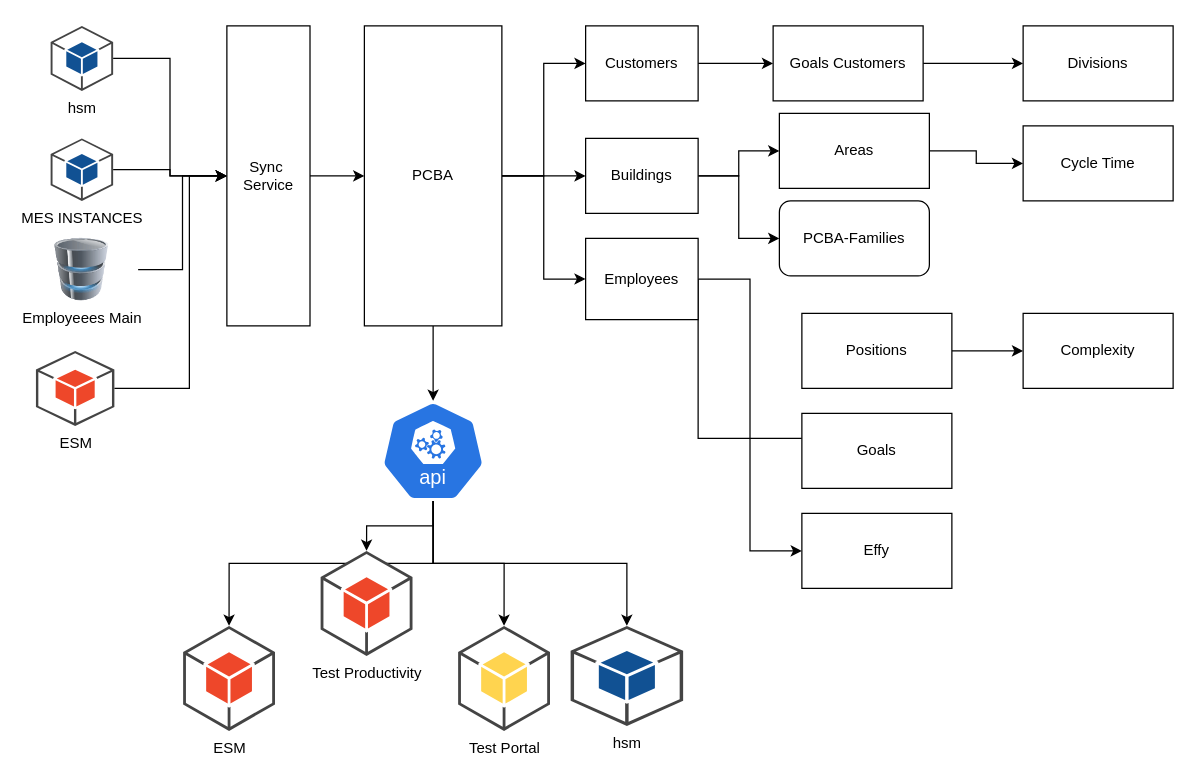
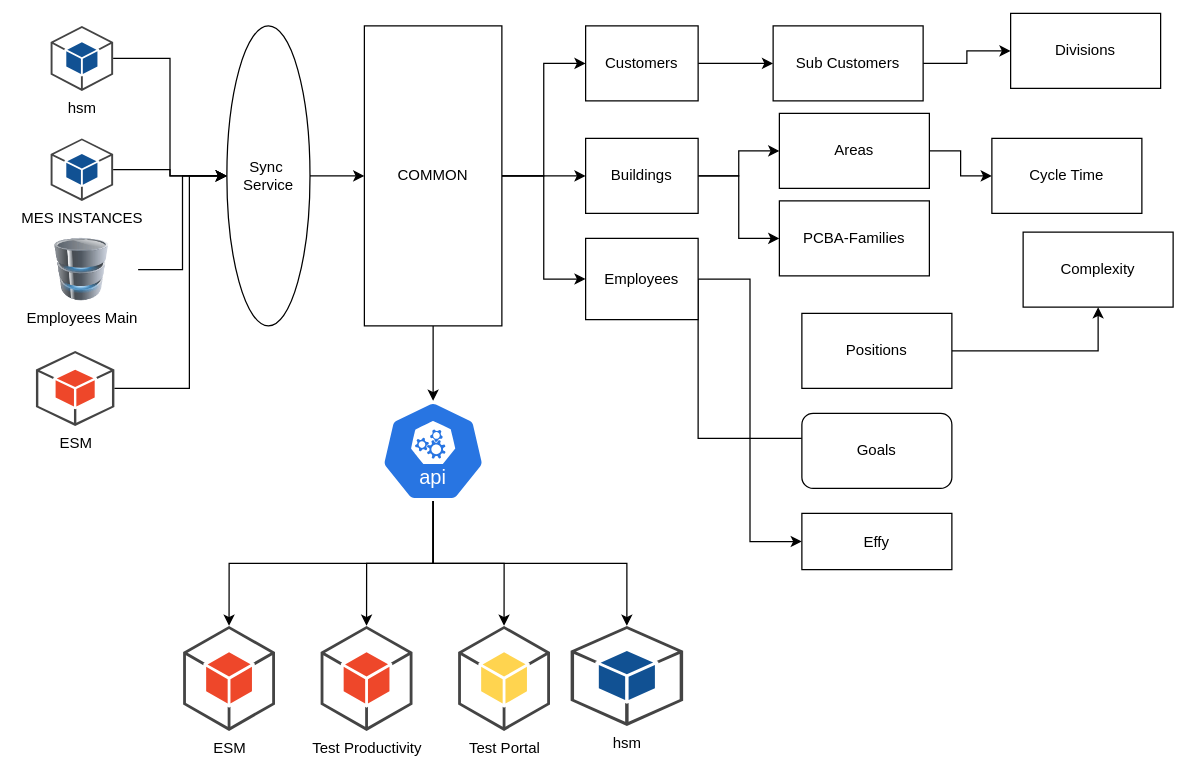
- <mxCell id="17" value="Goals Customers" style="rounded=0;whiteSpace=wrap;html=1;" parent="1" vertex="1"><mxGeometry x="618" y="20" width="120" height="60" as="geometry" /></mxCell>
+ <mxCell id="17" value="Sub Customers" style="rounded=0;whiteSpace=wrap;html=1;" parent="1" vertex="1"><mxGeometry x="618" y="20" width="120" height="60" as="geometry" /></mxCell>
- <mxCell id="26" value="Divisions" style="whiteSpace=wrap;html=1;rounded=0;" parent="1" vertex="1"><mxGeometry x="818" y="20" width="120" height="60" as="geometry" /></mxCell>
+ <mxCell id="26" value="Divisions" style="whiteSpace=wrap;html=1;rounded=0;" parent="1" vertex="1"><mxGeometry x="808" y="10" width="120" height="60" as="geometry" /></mxCell>
- <mxCell id="44" value="Cycle Time" style="whiteSpace=wrap;html=1;rounded=0;" parent="1" vertex="1"><mxGeometry x="818" y="100" width="120" height="60" as="geometry" /></mxCell>
+ <mxCell id="44" value="Cycle Time" style="whiteSpace=wrap;html=1;rounded=0;" parent="1" vertex="1"><mxGeometry x="793" y="110" width="120" height="60" as="geometry" /></mxCell>
- <mxCell id="25" value="&lt;div&gt;Sync&amp;nbsp;&lt;/div&gt;&lt;div&gt;Service&lt;/div&gt;" style="rounded=0;whiteSpace=wrap;html=1;" parent="1" vertex="1"><mxGeometry x="181" y="20" width="66.5" height="240" as="geometry" /></mxCell>
+ <mxCell id="25" value="&lt;div&gt;Sync&amp;nbsp;&lt;/div&gt;&lt;div&gt;Service&lt;/div&gt;" style="ellipse;whiteSpace=wrap;html=1;" parent="1" vertex="1"><mxGeometry x="181" y="20" width="66.5" height="240" as="geometry" /></mxCell>
- <mxCell id="6" value="PCBA" style="rounded=0;whiteSpace=wrap;html=1;" parent="1" vertex="1"><mxGeometry x="291" y="20" width="110" height="240" as="geometry" /></mxCell>
+ <mxCell id="6" value="COMMON" style="rounded=0;whiteSpace=wrap;html=1;" parent="1" vertex="1"><mxGeometry x="291" y="20" width="110" height="240" as="geometry" /></mxCell>
- <mxCell id="41" value="PCBA-Families" style="whiteSpace=wrap;html=1;rounded=1;" parent="1" vertex="1"><mxGeometry x="623" y="160" width="120" height="60" as="geometry" /></mxCell>
+ <mxCell id="41" value="PCBA-Families" style="whiteSpace=wrap;html=1;rounded=0;" parent="1" vertex="1"><mxGeometry x="623" y="160" width="120" height="60" as="geometry" /></mxCell>
- <mxCell id="21" value="Employeees Main" style="image;html=1;image=img/lib/clip_art/computers/Database_128x128.png" parent="1" vertex="1"><mxGeometry x="20" y="190" width="90" height="50" as="geometry" /></mxCell>
+ <mxCell id="21" value="Employees Main" style="image;html=1;image=img/lib/clip_art/computers/Database_128x128.png" parent="1" vertex="1"><mxGeometry x="20" y="190" width="90" height="50" as="geometry" /></mxCell>
- <mxCell id="43" value="Complexity" style="whiteSpace=wrap;html=1;rounded=0;" parent="1" vertex="1"><mxGeometry x="818" y="250" width="120" height="60" as="geometry" /></mxCell>
+ <mxCell id="43" value="Complexity" style="whiteSpace=wrap;html=1;rounded=0;" parent="1" vertex="1"><mxGeometry x="818" y="185" width="120" height="60" as="geometry" /></mxCell>
- <mxCell id="33" value="Goals" style="whiteSpace=wrap;html=1;rounded=0;" parent="1" vertex="1"><mxGeometry x="641" y="330" width="120" height="60" as="geometry" /></mxCell>
+ <mxCell id="33" value="Goals" style="whiteSpace=wrap;html=1;rounded=1;" parent="1" vertex="1"><mxGeometry x="641" y="330" width="120" height="60" as="geometry" /></mxCell>
- <mxCell id="46" value="Effy" style="whiteSpace=wrap;html=1;rounded=0;" parent="1" vertex="1"><mxGeometry x="641" y="410" width="120" height="60" as="geometry" /></mxCell>
+ <mxCell id="46" value="Effy" style="whiteSpace=wrap;html=1;rounded=0;" parent="1" vertex="1"><mxGeometry x="641" y="410" width="120" height="45" as="geometry" /></mxCell>
- <mxCell id="35" value="Test Productivity" style="outlineConnect=0;dashed=0;verticalLabelPosition=bottom;verticalAlign=top;align=center;html=1;shape=mxgraph.aws3.android;fillColor=#EE472A;gradientColor=none;" parent="1" vertex="1"><mxGeometry x="256" y="440" width="73.5" height="84" as="geometry" /></mxCell>
+ <mxCell id="35" value="Test Productivity" style="outlineConnect=0;dashed=0;verticalLabelPosition=bottom;verticalAlign=top;align=center;html=1;shape=mxgraph.aws3.android;fillColor=#EE472A;gradientColor=none;" parent="1" vertex="1"><mxGeometry x="256" y="500" width="73.5" height="84" as="geometry" /></mxCell>
